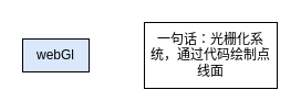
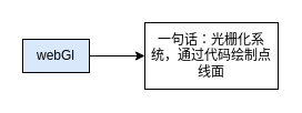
+ <mxCell id="2" value="" style="edgeStyle=orthogonalEdgeStyle;rounded=0;orthogonalLoop=1;jettySize=auto;html=1;" edge="1" parent="1" source="3" target="4"><mxGeometry relative="1" as="geometry" /></mxCell>
